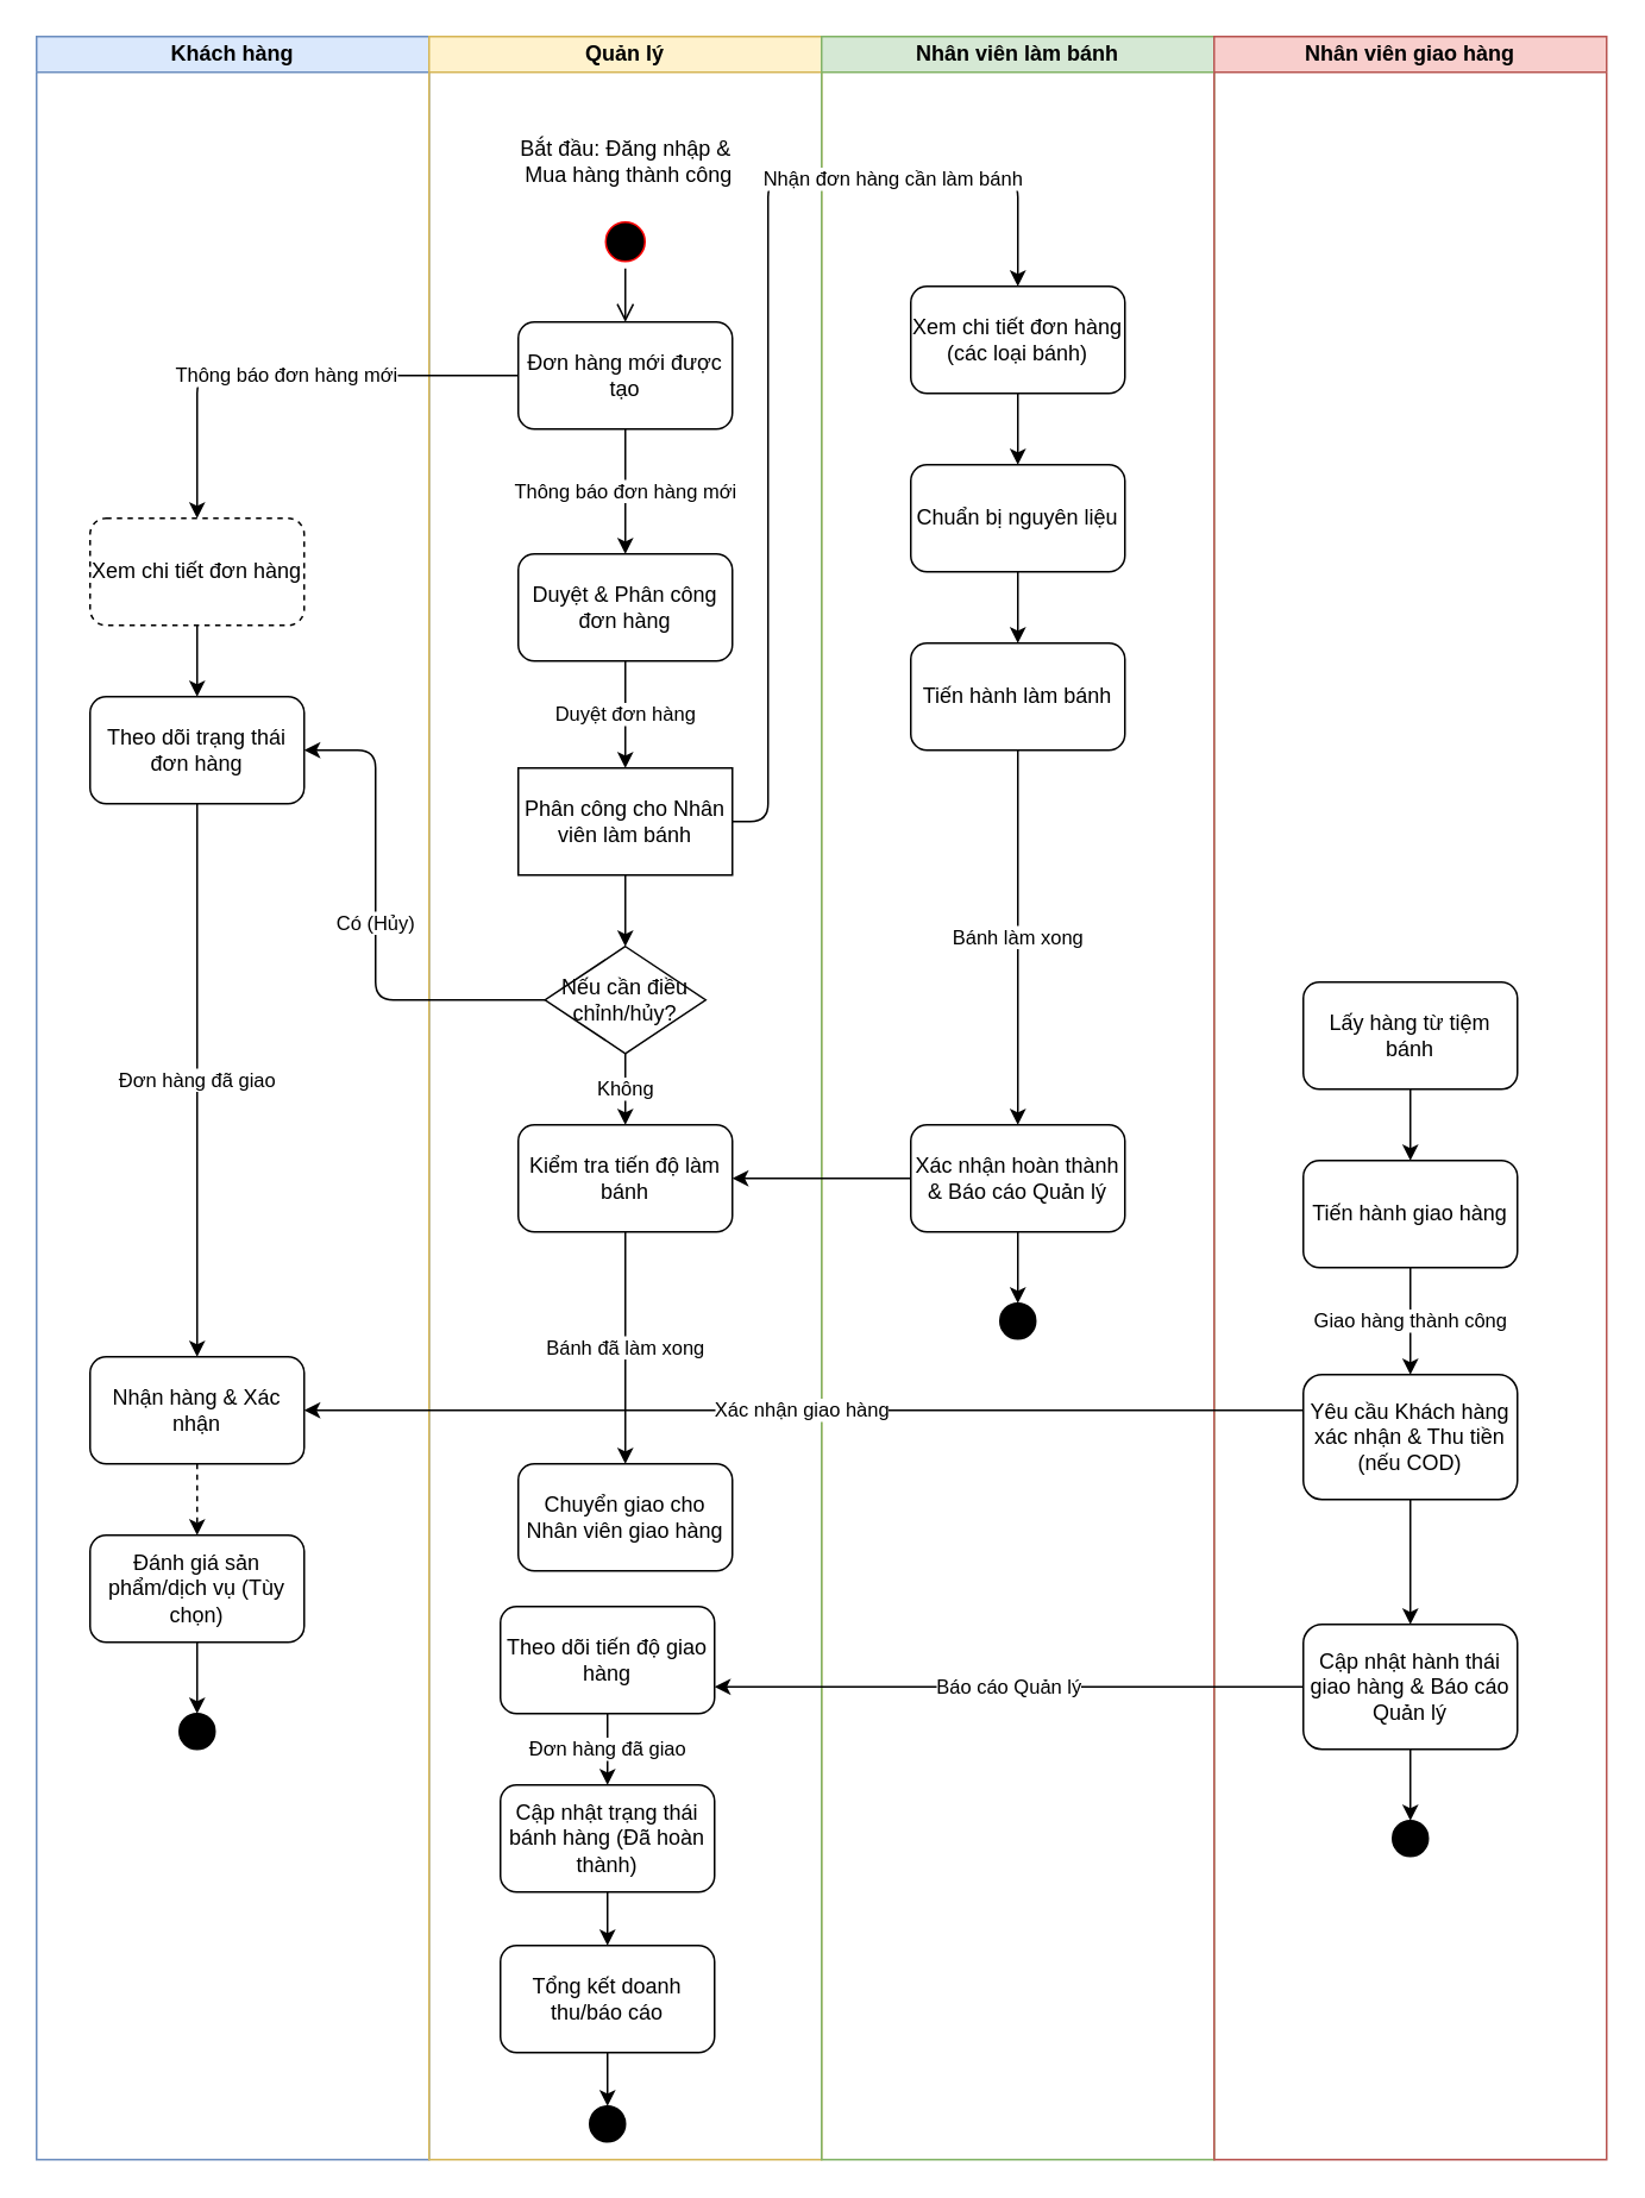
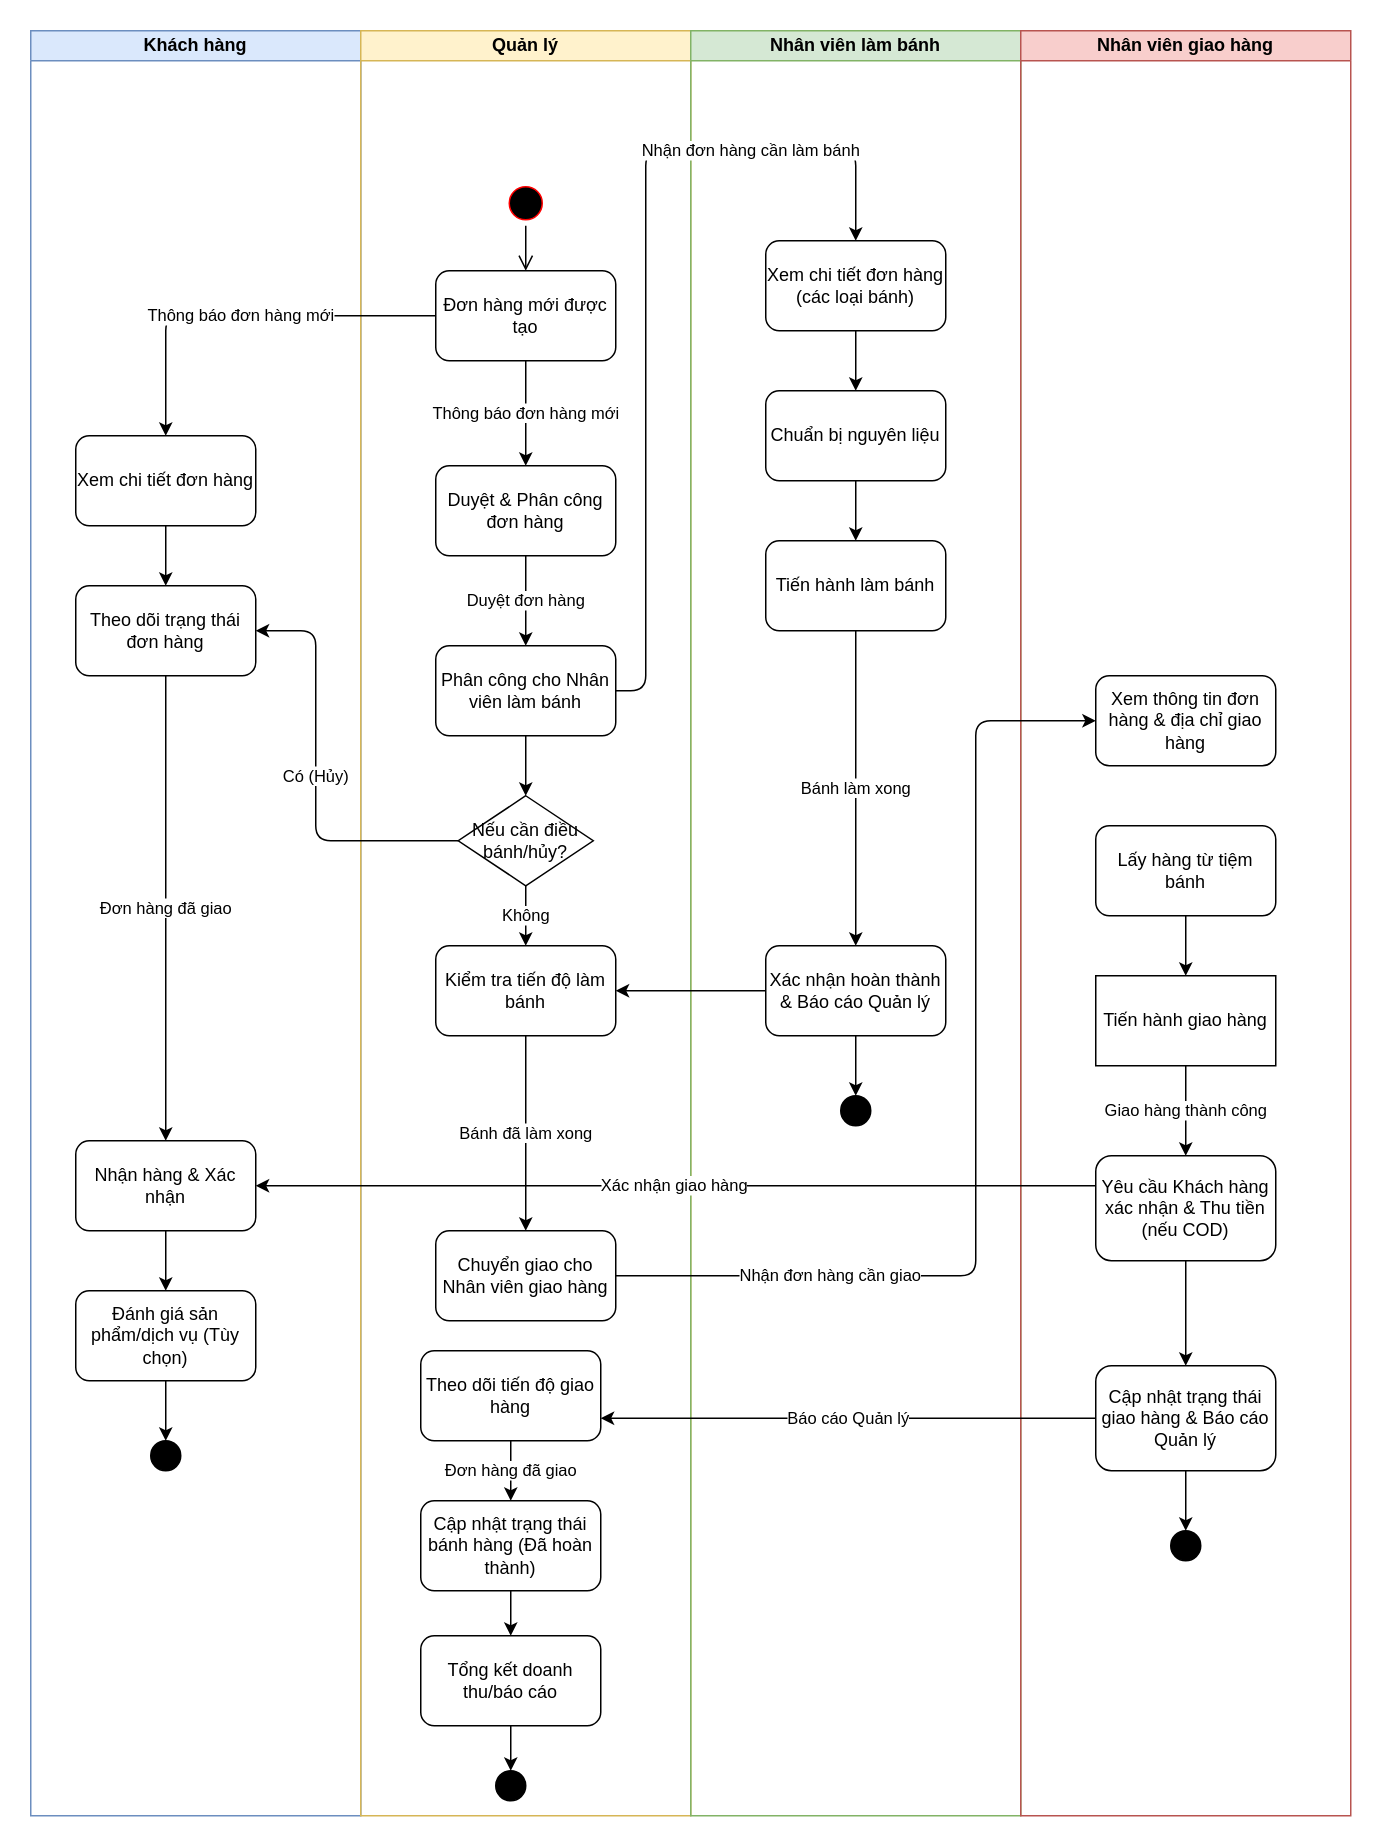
- <mxCell id="33" value="Bắt đầu: Đăng nhập &amp;amp;&lt;div&gt;&amp;nbsp;Mua hàng thành công&lt;/div&gt;" style="text;html=1;align=center;verticalAlign=middle;resizable=0;points=[];autosize=1;strokeColor=none;fillColor=none;" parent="12" vertex="1"><mxGeometry x="40" y="50" width="140" height="40" as="geometry" /></mxCell>
- <mxCell id="3" value="Xem chi tiết đơn hàng" style="rounded=1;whiteSpace=wrap;html=1;dashed=1;" parent="2" vertex="1"><mxGeometry x="30" y="270" width="120" height="60" as="geometry" /></mxCell>
+ <mxCell id="3" value="Xem chi tiết đơn hàng" style="rounded=1;whiteSpace=wrap;html=1;" parent="2" vertex="1"><mxGeometry x="30" y="270" width="120" height="60" as="geometry" /></mxCell>
- <mxCell id="29" value="Phân công cho Nhân viên làm bánh" style="whiteSpace=wrap;html=1;rounded=0;" parent="12" vertex="1"><mxGeometry x="50" y="410" width="120" height="60" as="geometry" /></mxCell>
+ <mxCell id="29" value="Phân công cho Nhân viên làm bánh" style="rounded=1;whiteSpace=wrap;html=1;" parent="12" vertex="1"><mxGeometry x="50" y="410" width="120" height="60" as="geometry" /></mxCell>
+ <mxCell id="45" value="Xem thông tin đơn hàng &amp; địa chỉ giao hàng" style="rounded=1;whiteSpace=wrap;html=1;" parent="44" vertex="1"><mxGeometry x="50" y="430" width="120" height="60" as="geometry" /></mxCell>
- <mxCell id="28" value="Nếu cần điều chỉnh/hủy?" style="rhombus;whiteSpace=wrap;html=1;align=center;" parent="12" vertex="1"><mxGeometry x="65" y="510" width="90" height="60" as="geometry" /></mxCell>
+ <mxCell id="28" value="Nếu cần điều bánh/hủy?" style="rhombus;whiteSpace=wrap;html=1;align=center;" parent="12" vertex="1"><mxGeometry x="65" y="510" width="90" height="60" as="geometry" /></mxCell>
- <mxCell id="47" value="Tiến hành giao hàng" style="rounded=1;whiteSpace=wrap;html=1;" parent="44" vertex="1"><mxGeometry x="50" y="630" width="120" height="60" as="geometry" /></mxCell>
+ <mxCell id="47" value="Tiến hành giao hàng" style="whiteSpace=wrap;html=1;rounded=0;" parent="44" vertex="1"><mxGeometry x="50" y="630" width="120" height="60" as="geometry" /></mxCell>
+ <mxCell id="61" value="Nhận đơn hàng cần giao" style="endArrow=classic;html=1;exitX=1;exitY=0.5;entryX=0;entryY=0.5;edgeStyle=orthogonalEdgeStyle;exitDx=0;exitDy=0;entryDx=0;entryDy=0;" parent="1" source="26" target="45" edge="1"><mxGeometry x="-0.586" width="50" height="50" relative="1" as="geometry"><mxPoint x="450" y="855" as="sourcePoint" /><mxPoint x="770" y="485" as="targetPoint" /><Array as="points"><mxPoint x="650" y="850" /><mxPoint x="650" y="480" /></Array><mxPoint as="offset" /></mxGeometry></mxCell>
- <mxCell id="10" value="" style="endArrow=classic;html=1;exitX=0.5;exitY=1;entryX=0.5;entryY=0;dashed=1;" parent="2" source="5" target="6" edge="1"><mxGeometry width="50" height="50" relative="1" as="geometry"><mxPoint x="110" y="510" as="sourcePoint" /><mxPoint x="110" y="550" as="targetPoint" /></mxGeometry></mxCell>
+ <mxCell id="10" value="" style="endArrow=classic;html=1;exitX=0.5;exitY=1;entryX=0.5;entryY=0;" parent="2" source="5" target="6" edge="1"><mxGeometry width="50" height="50" relative="1" as="geometry"><mxPoint x="110" y="510" as="sourcePoint" /><mxPoint x="110" y="550" as="targetPoint" /></mxGeometry></mxCell>
- <mxCell id="49" value="Cập nhật hành thái giao hàng &amp; Báo cáo Quản lý" style="rounded=1;whiteSpace=wrap;html=1;" parent="44" vertex="1"><mxGeometry x="50" y="890" width="120" height="70" as="geometry" /></mxCell>
+ <mxCell id="49" value="Cập nhật trạng thái giao hàng &amp; Báo cáo Quản lý" style="rounded=1;whiteSpace=wrap;html=1;" parent="44" vertex="1"><mxGeometry x="50" y="890" width="120" height="70" as="geometry" /></mxCell>
